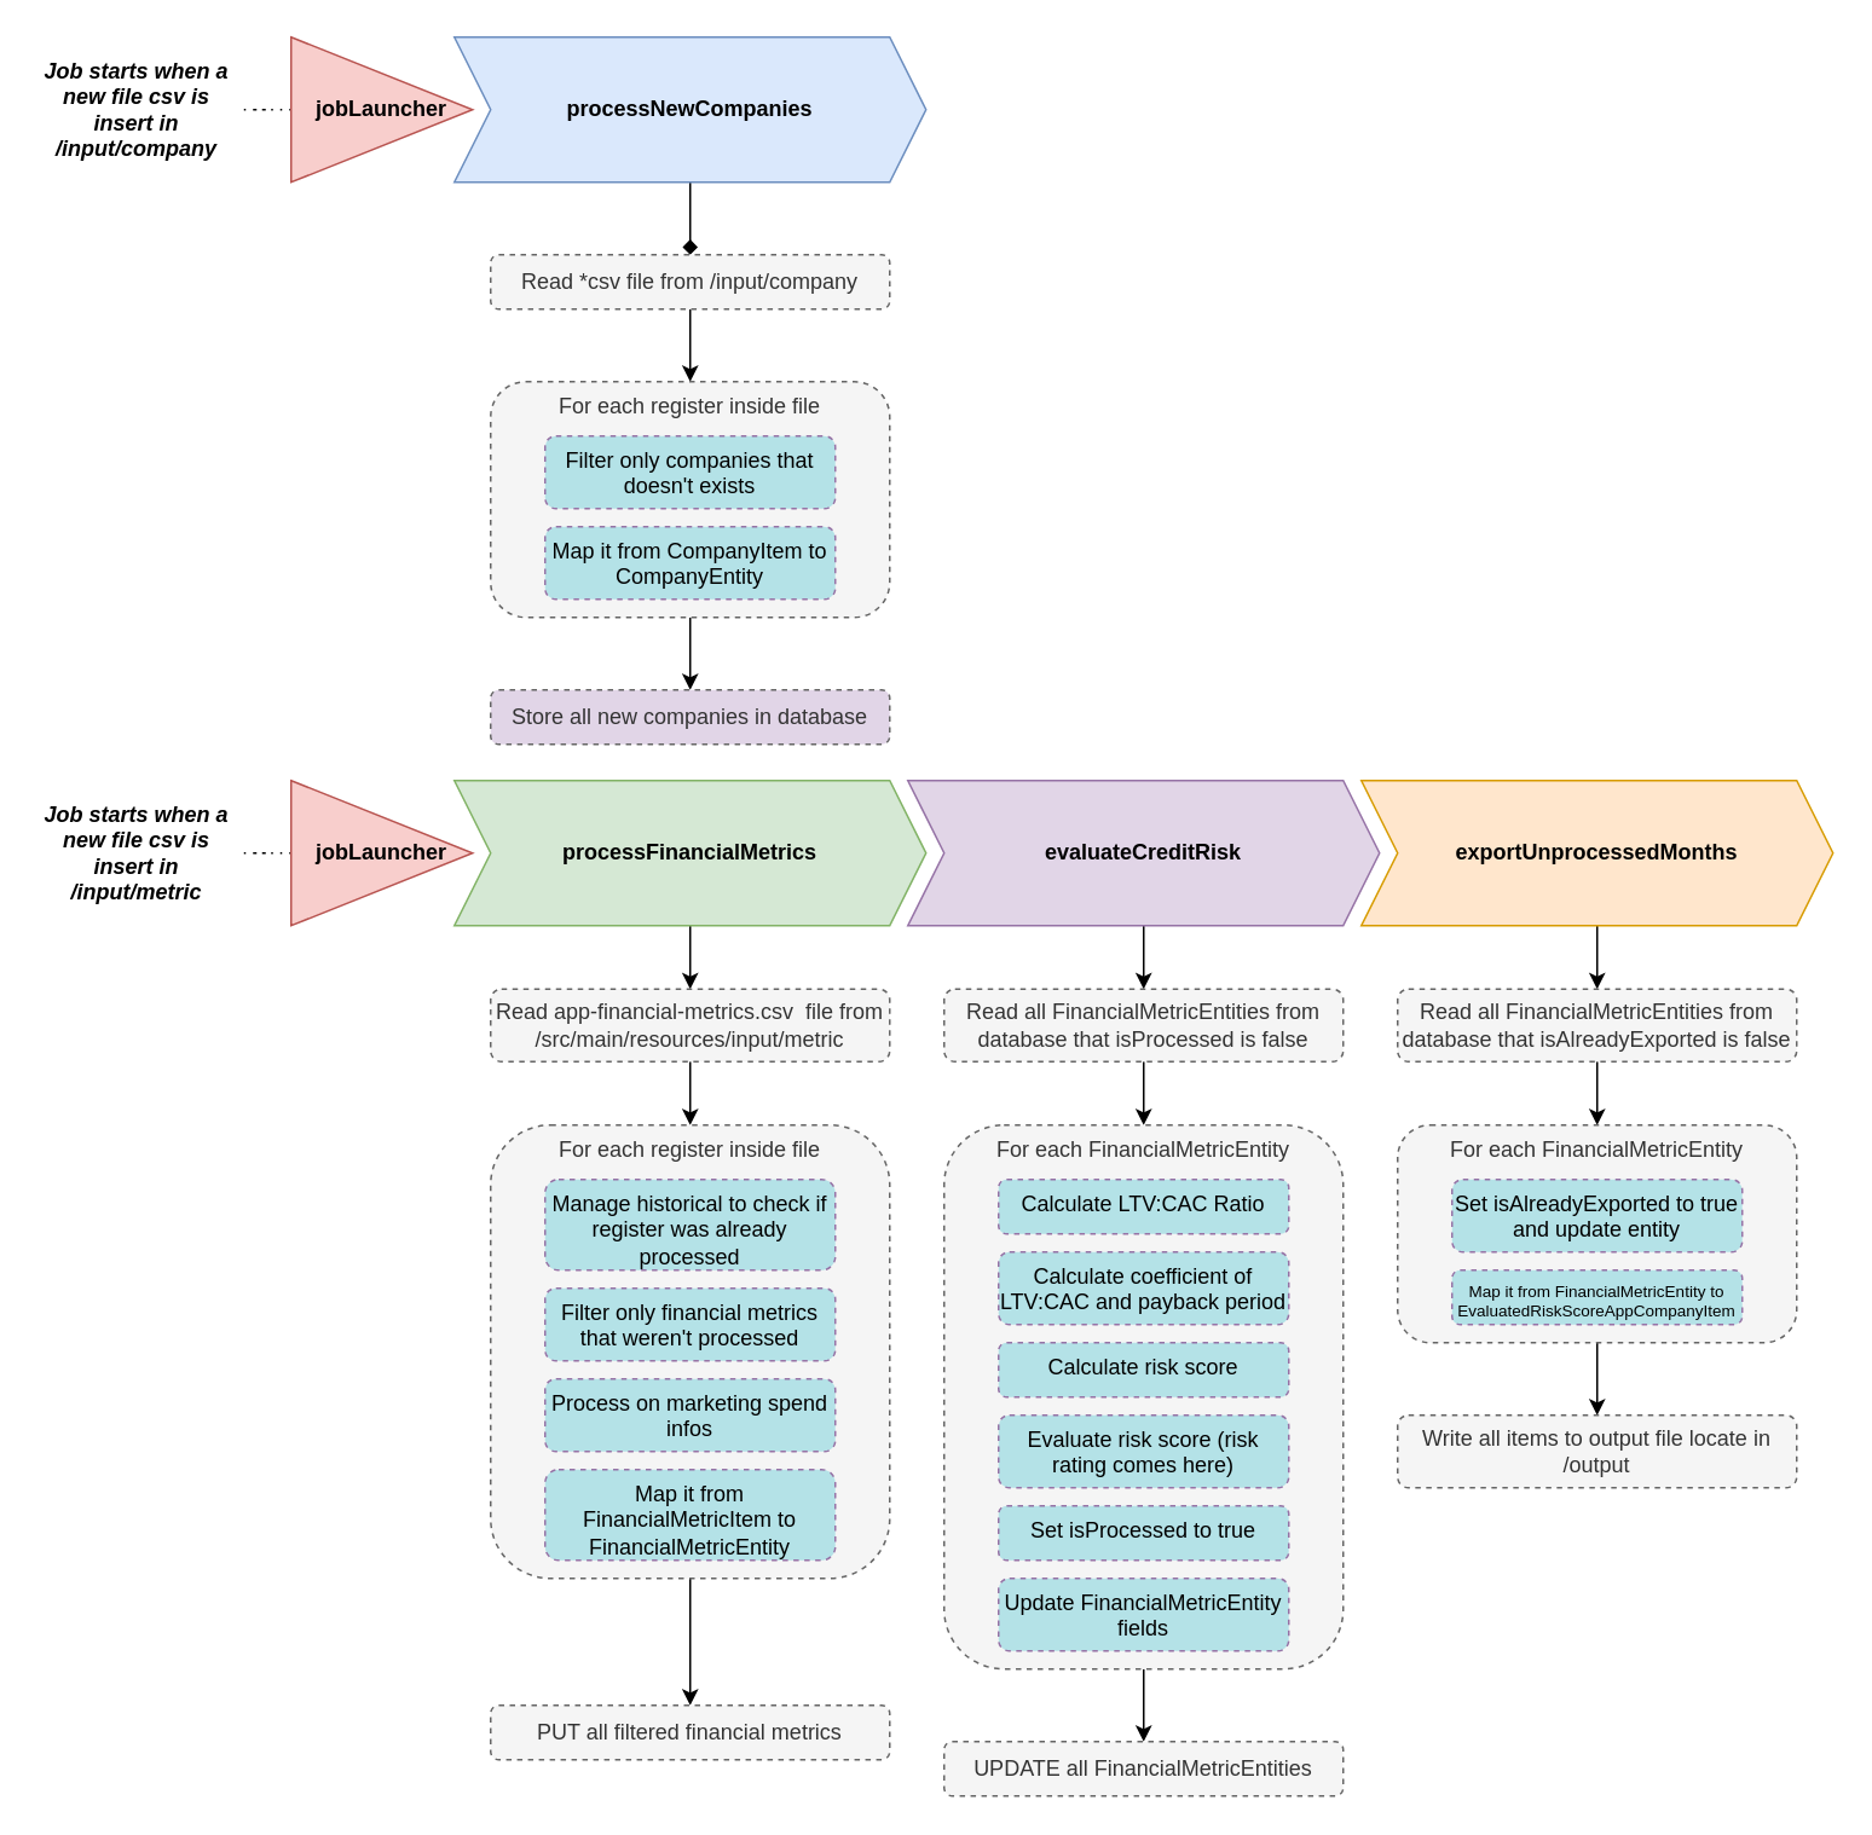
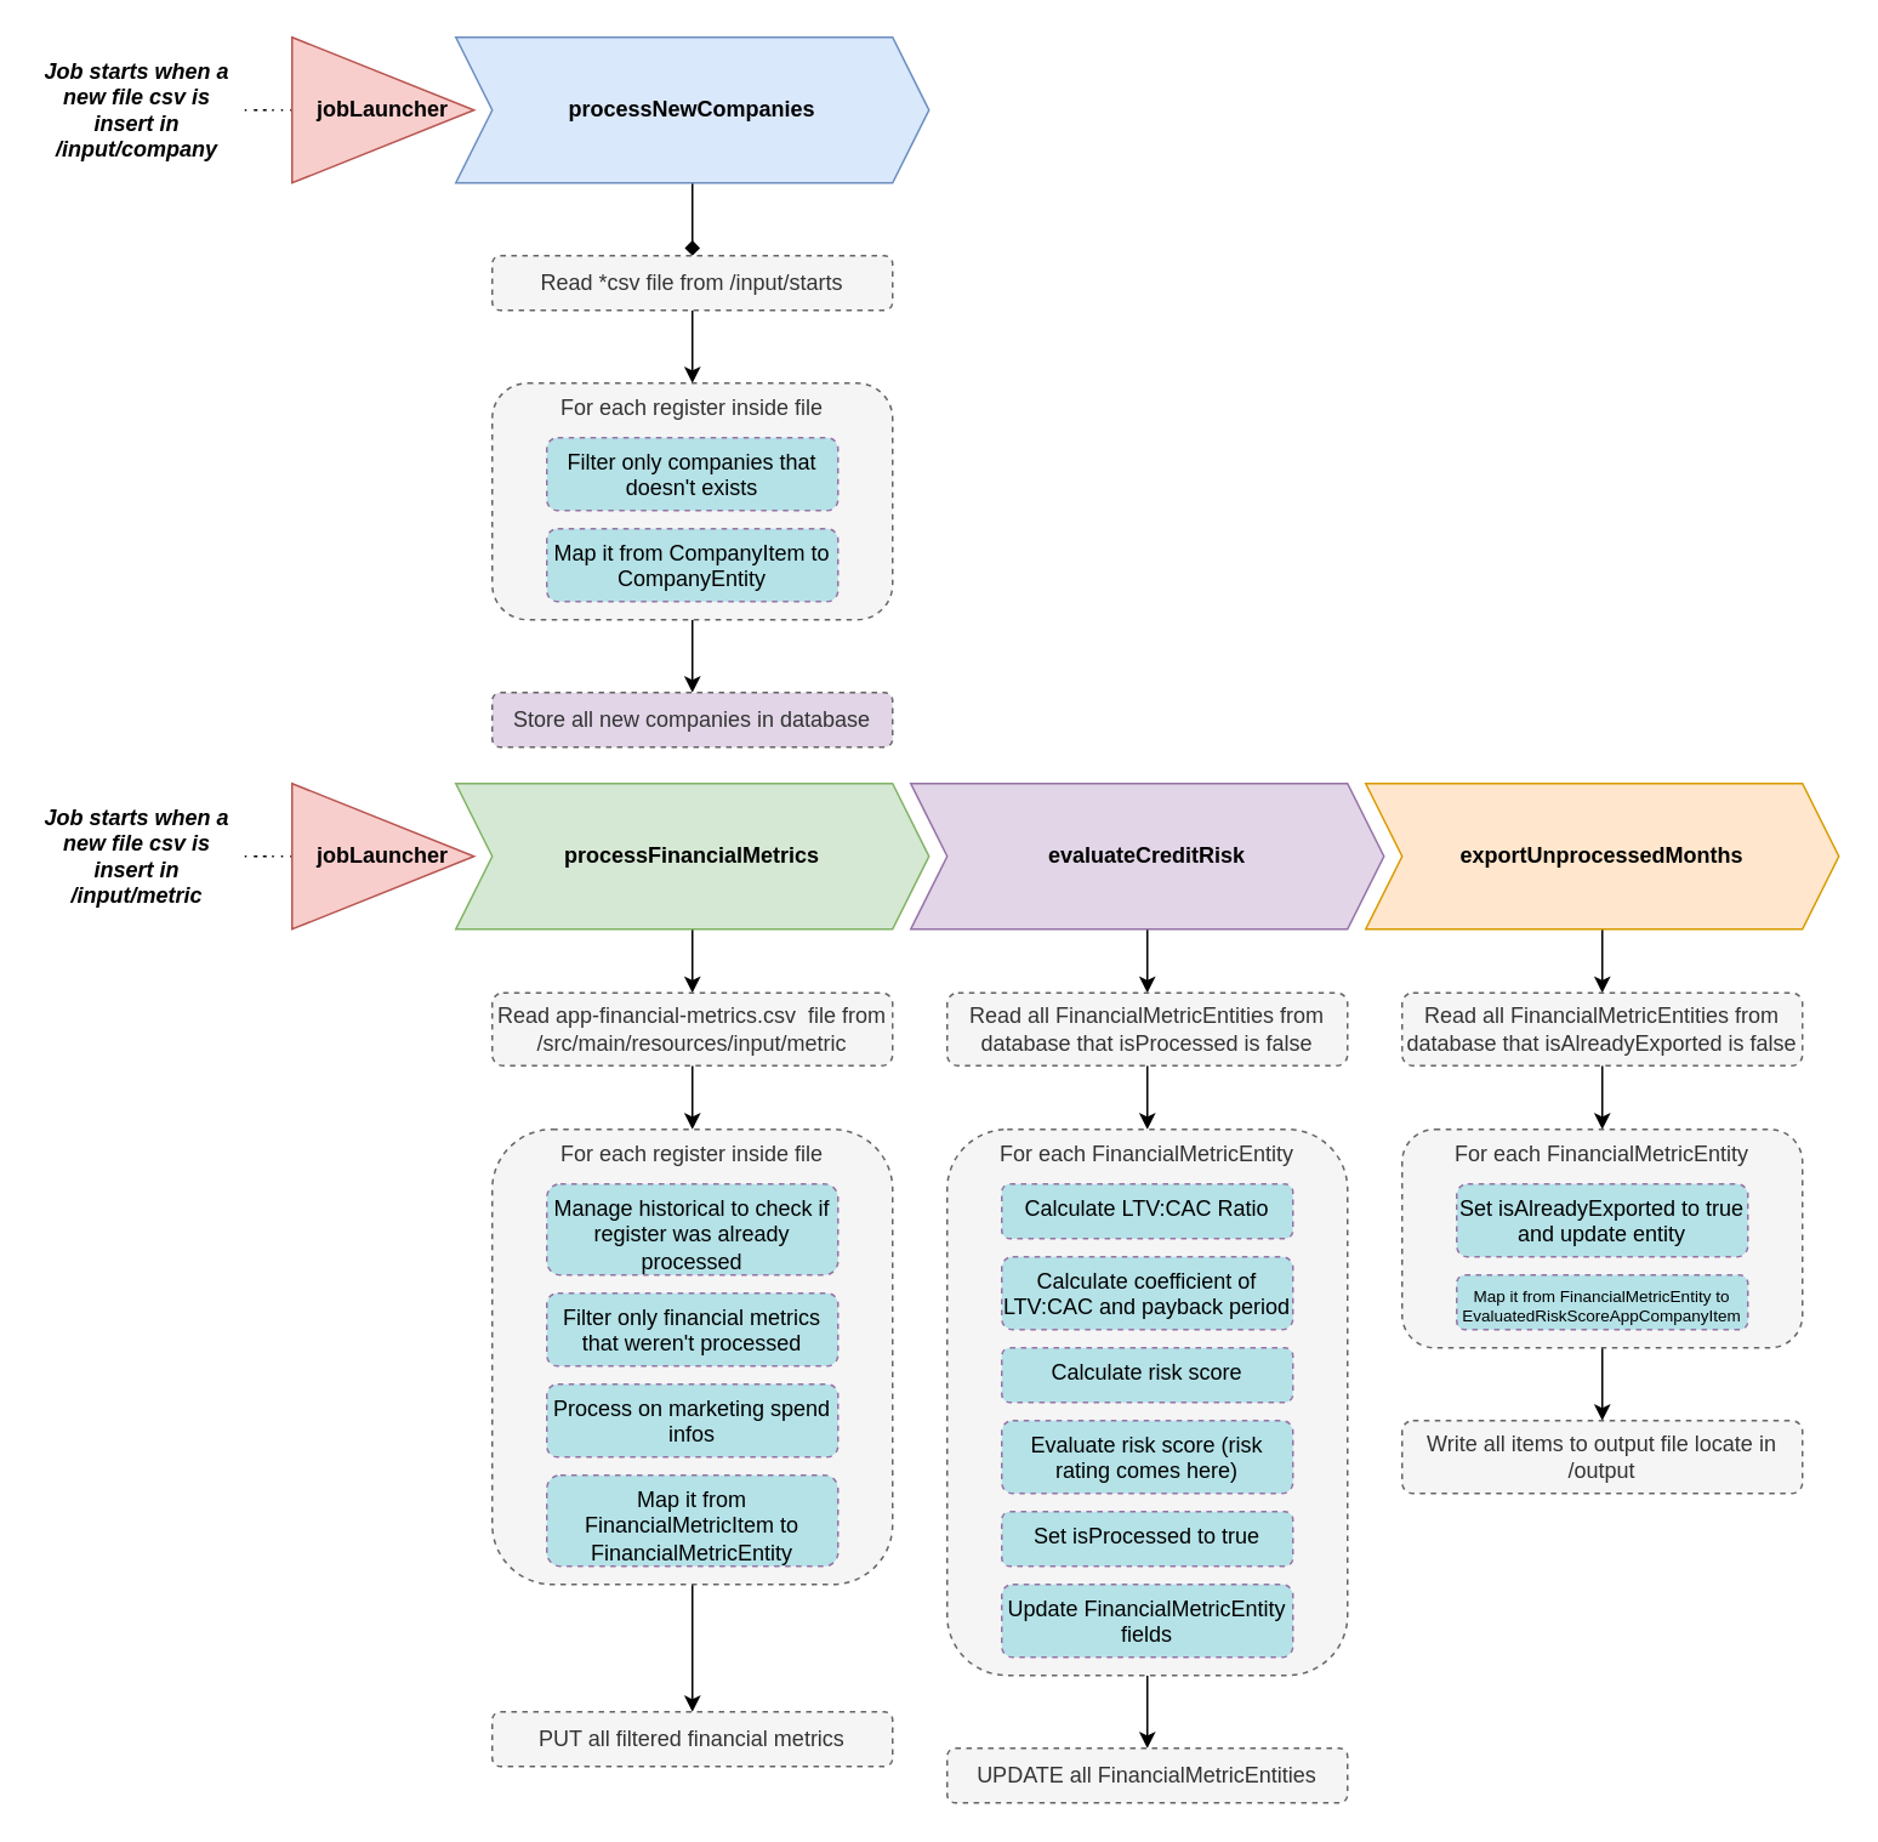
- <mxCell id="11" value="Read *csv file from /input/company" style="rounded=1;whiteSpace=wrap;html=1;fillColor=#f5f5f5;strokeColor=#666666;fontColor=#333333;dashed=1;" vertex="1" parent="1"><mxGeometry x="270" y="140" width="220" height="30" as="geometry" /></mxCell>
+ <mxCell id="11" value="Read *csv file from /input/starts" style="rounded=1;whiteSpace=wrap;html=1;fillColor=#f5f5f5;strokeColor=#666666;fontColor=#333333;dashed=1;" vertex="1" parent="1"><mxGeometry x="270" y="140" width="220" height="30" as="geometry" /></mxCell>
